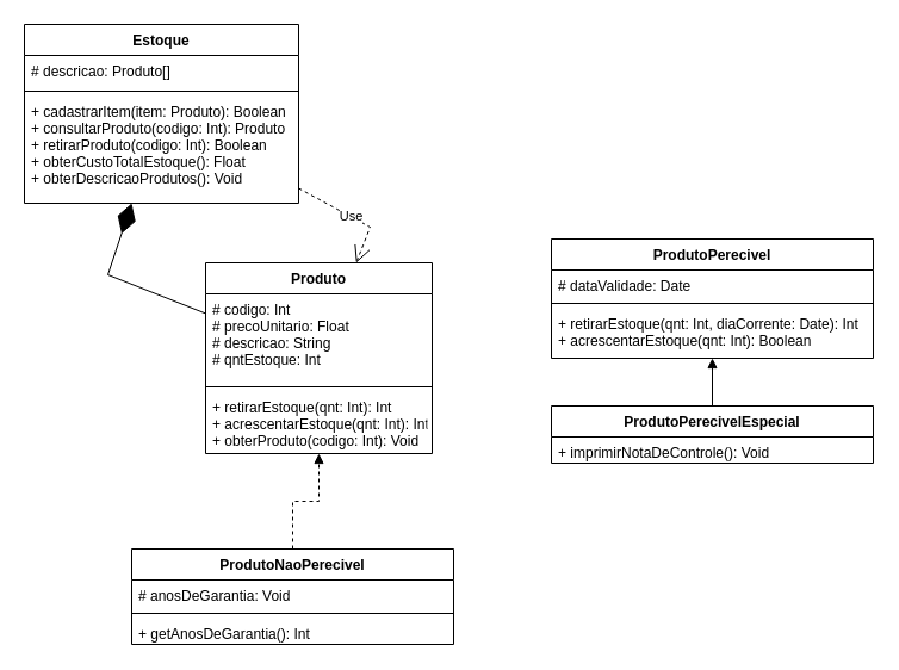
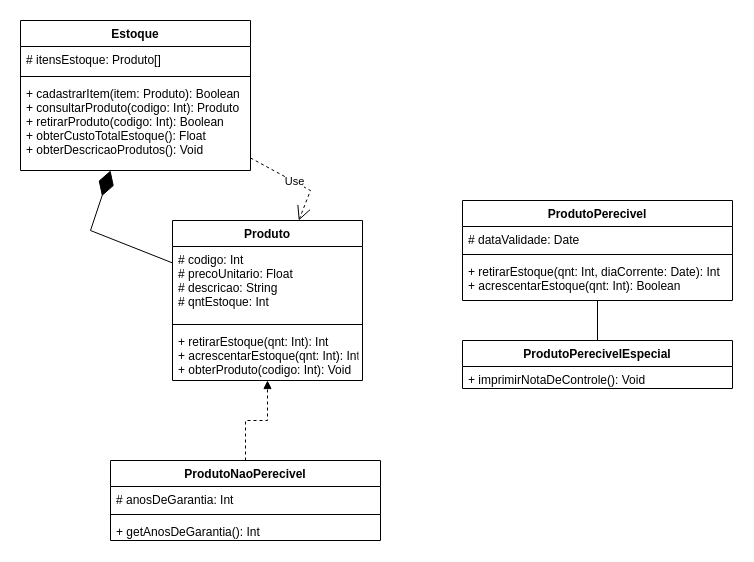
- <mxCell id="19" value="# descricao: Produto[]" style="text;strokeColor=none;fillColor=none;align=left;verticalAlign=top;spacingLeft=4;spacingRight=4;overflow=hidden;rotatable=0;points=[[0,0.5],[1,0.5]];portConstraint=eastwest;" vertex="1" parent="18"><mxGeometry y="26" width="230" height="26" as="geometry" /></mxCell>
+ <mxCell id="19" value="# itensEstoque: Produto[]" style="text;strokeColor=none;fillColor=none;align=left;verticalAlign=top;spacingLeft=4;spacingRight=4;overflow=hidden;rotatable=0;points=[[0,0.5],[1,0.5]];portConstraint=eastwest;" vertex="1" parent="18"><mxGeometry y="26" width="230" height="26" as="geometry" /></mxCell>
- <mxCell id="17" value="" style="endArrow=block;endFill=1;html=1;edgeStyle=orthogonalEdgeStyle;align=left;verticalAlign=top;rounded=0;" edge="1" parent="1" source="10" target="6"><mxGeometry x="-1" relative="1" as="geometry"><mxPoint x="292" y="440" as="sourcePoint" /><mxPoint x="452" y="440" as="targetPoint" /></mxGeometry></mxCell>
+ <mxCell id="17" value="" style="endArrow=none;endFill=1;html=1;edgeStyle=orthogonalEdgeStyle;align=left;verticalAlign=top;rounded=0;" edge="1" parent="1" source="10" target="6"><mxGeometry x="-1" relative="1" as="geometry"><mxPoint x="292" y="440" as="sourcePoint" /><mxPoint x="452" y="440" as="targetPoint" /></mxGeometry></mxCell>
- <mxCell id="13" value="# anosDeGarantia: Void" style="text;strokeColor=none;fillColor=none;align=left;verticalAlign=top;spacingLeft=4;spacingRight=4;overflow=hidden;rotatable=0;points=[[0,0.5],[1,0.5]];portConstraint=eastwest;" vertex="1" parent="12"><mxGeometry y="26" width="270" height="24" as="geometry" /></mxCell>
+ <mxCell id="13" value="# anosDeGarantia: Int" style="text;strokeColor=none;fillColor=none;align=left;verticalAlign=top;spacingLeft=4;spacingRight=4;overflow=hidden;rotatable=0;points=[[0,0.5],[1,0.5]];portConstraint=eastwest;" vertex="1" parent="12"><mxGeometry y="26" width="270" height="24" as="geometry" /></mxCell>
